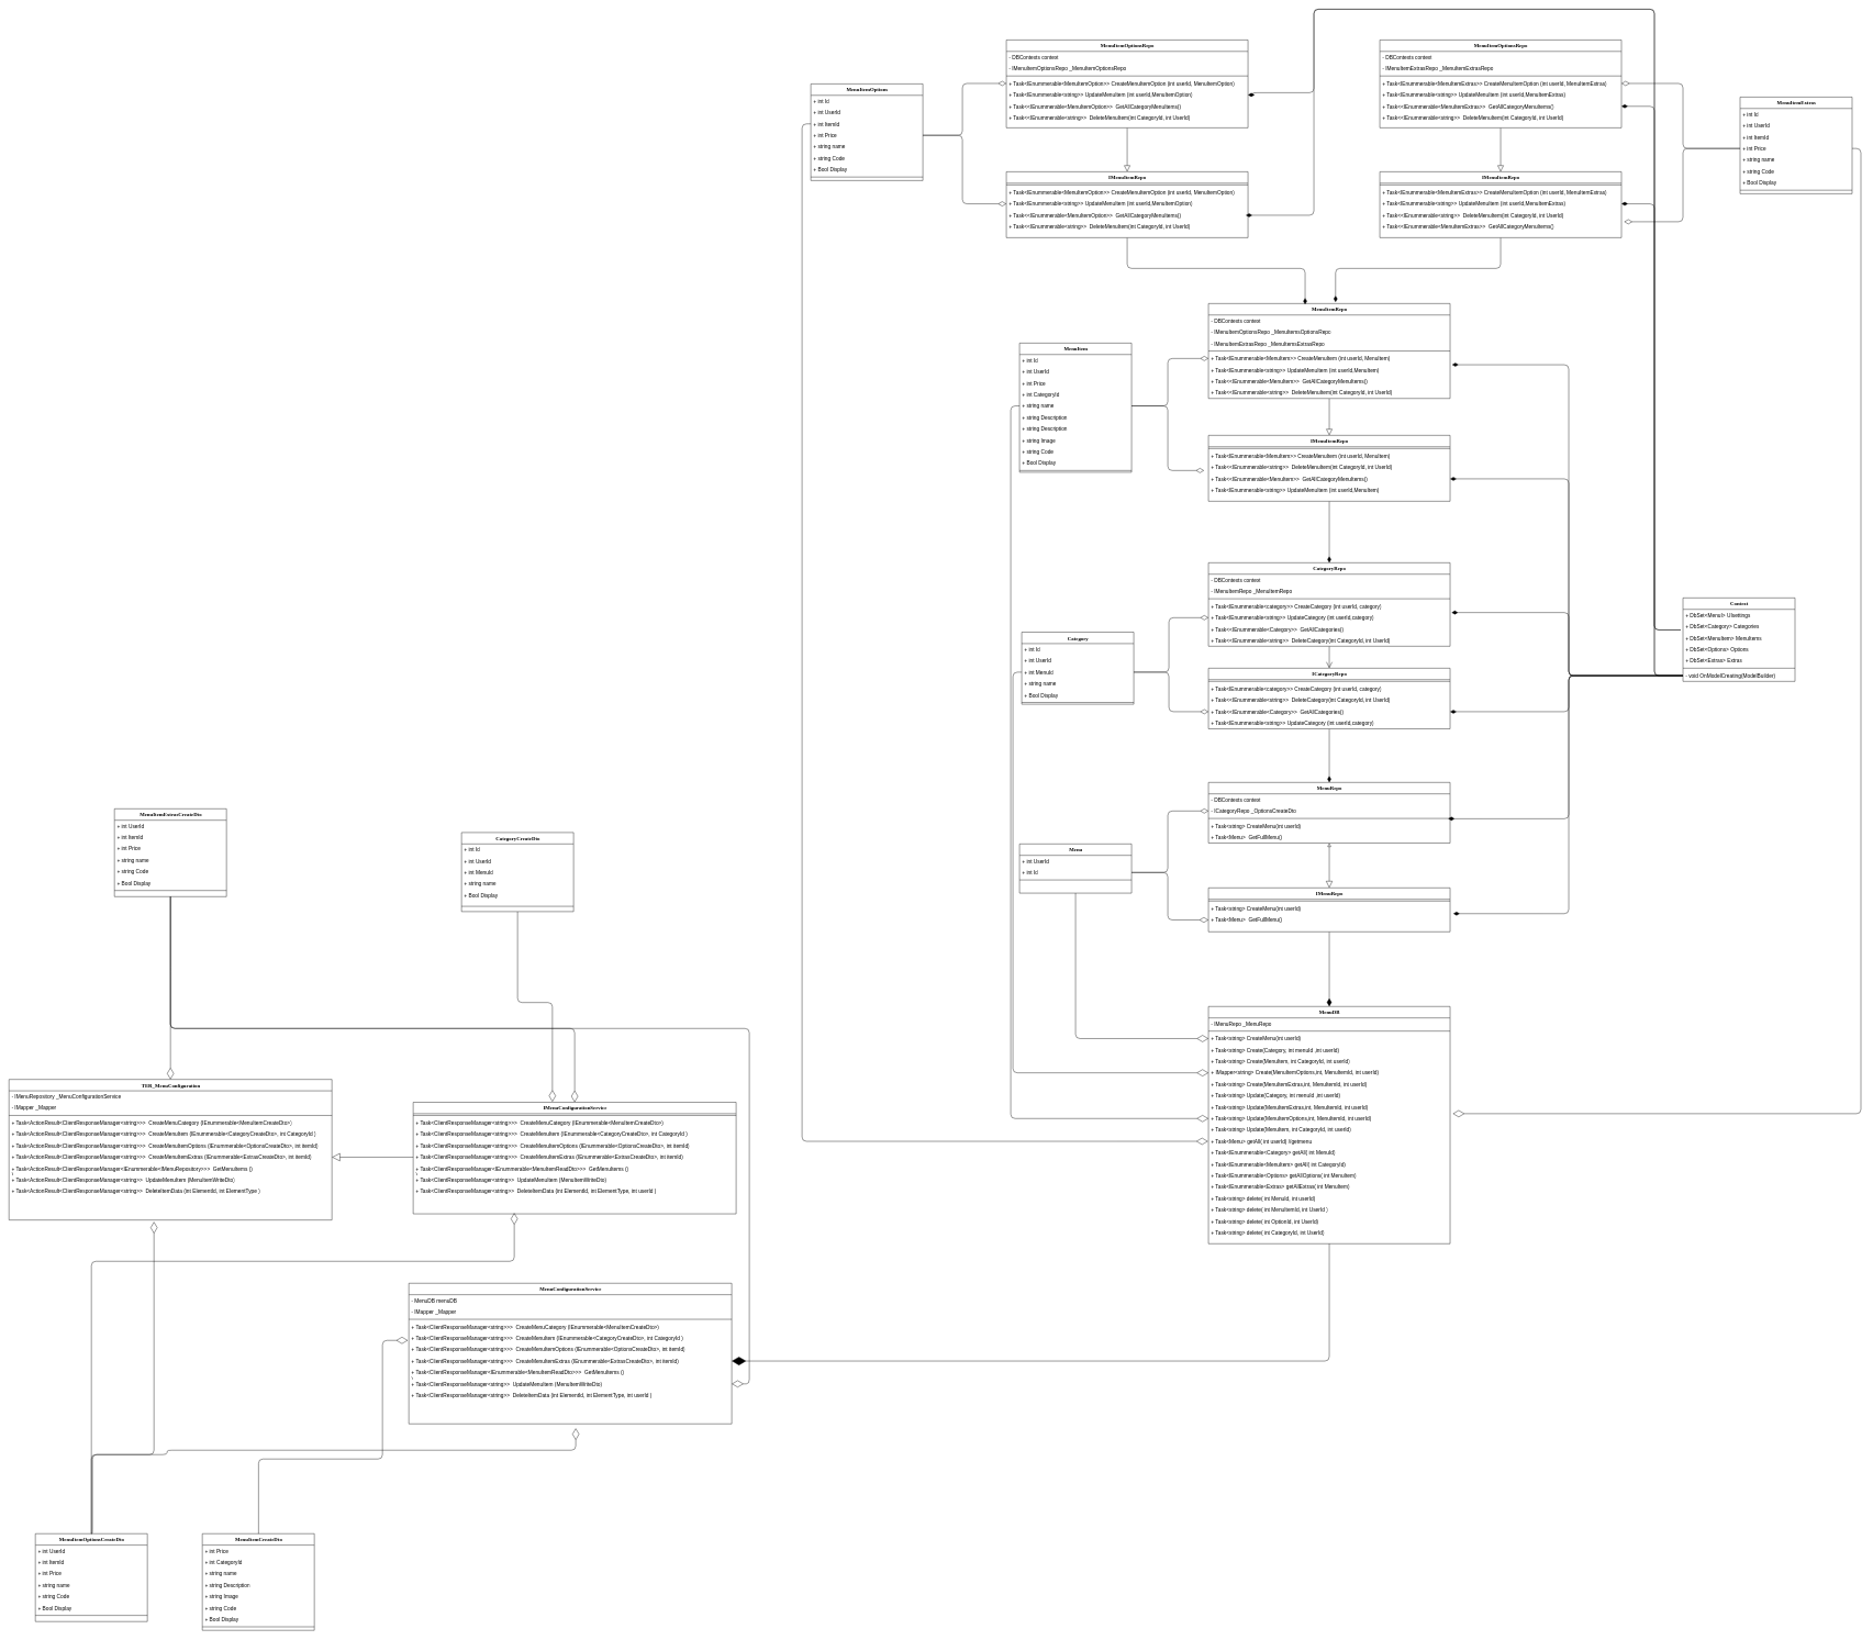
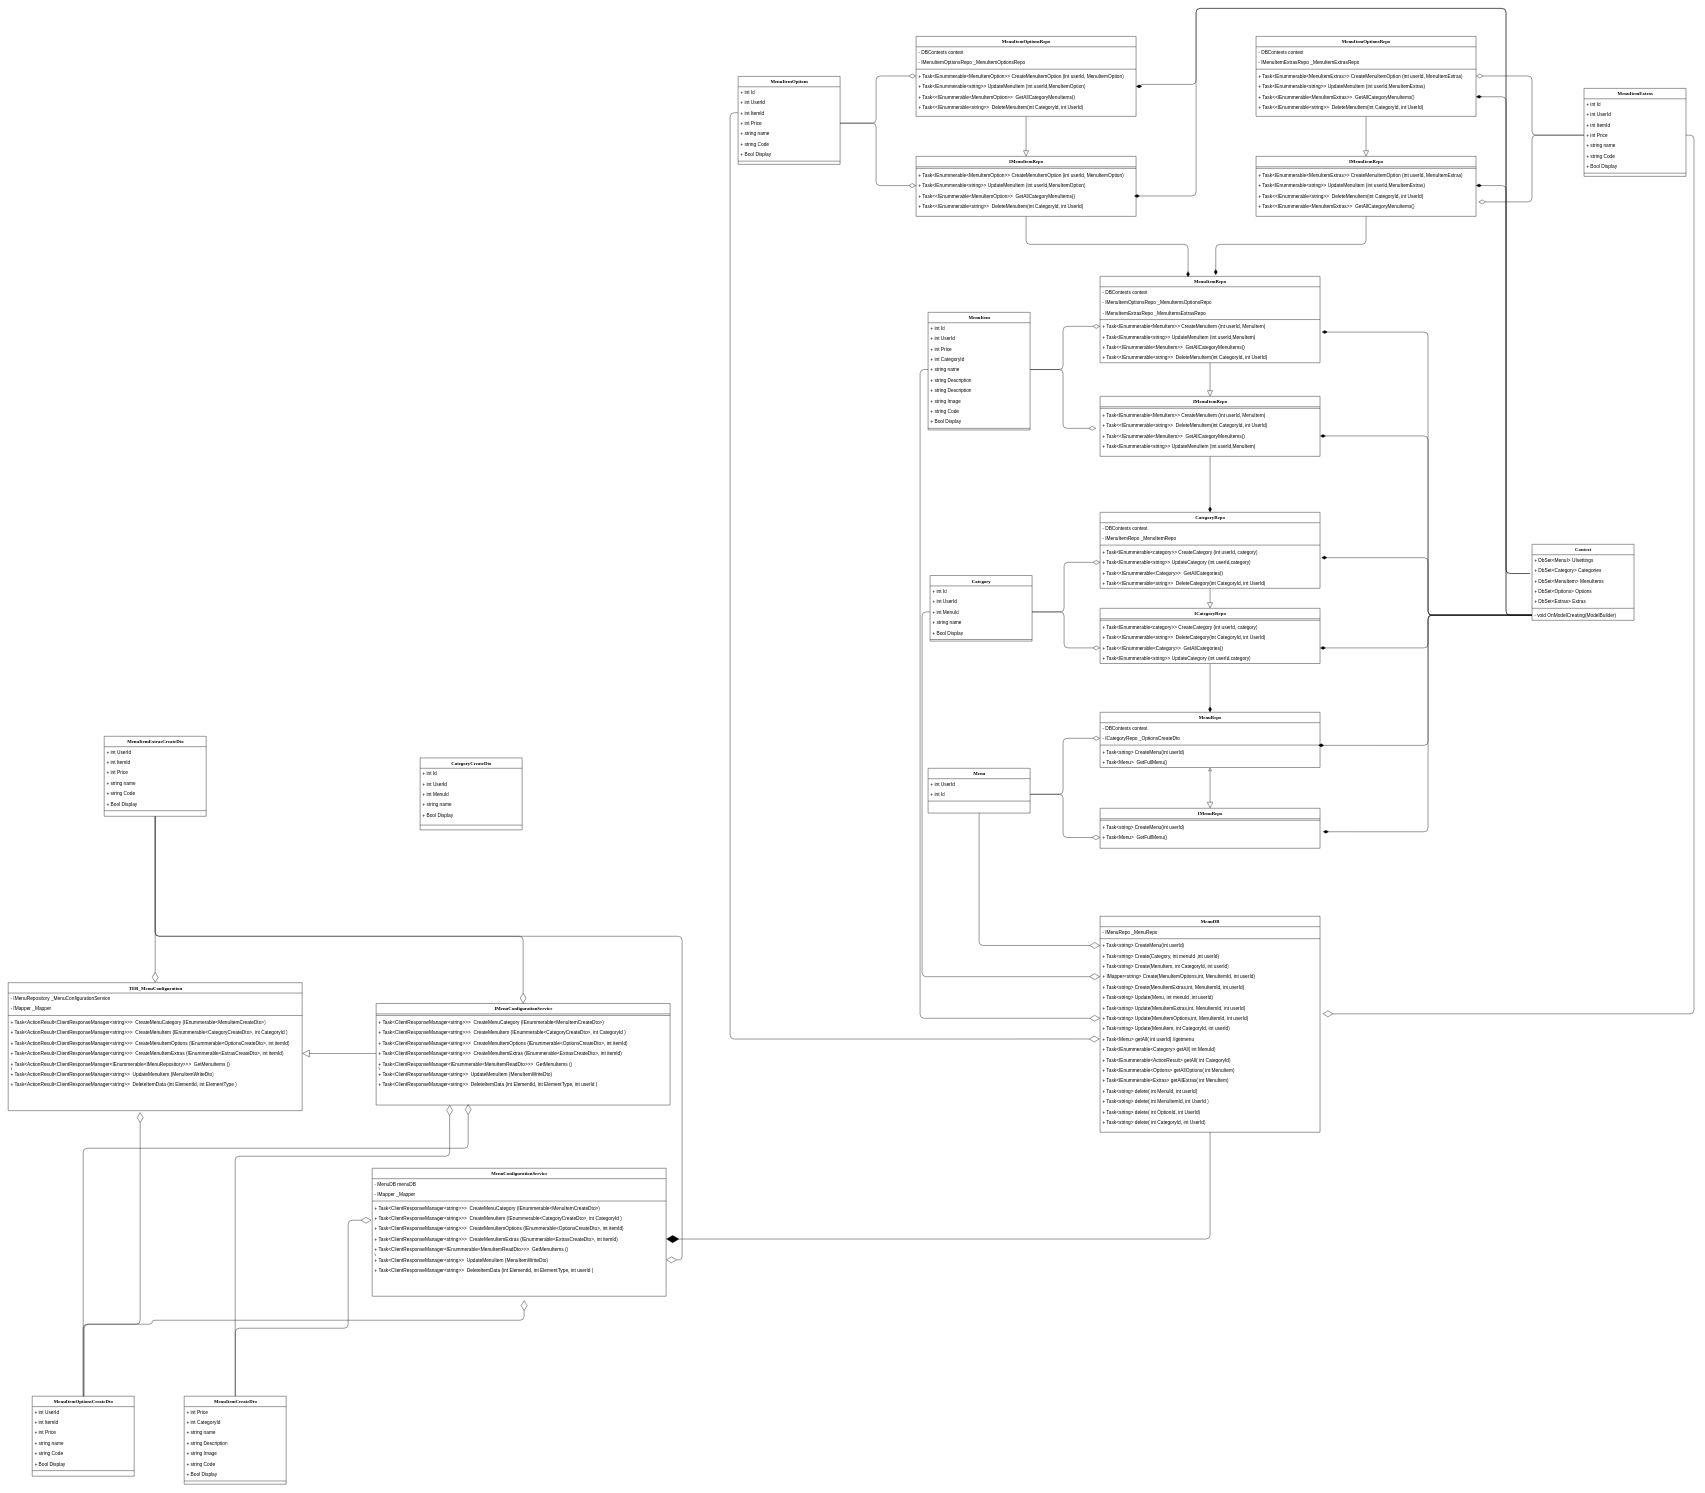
- <mxCell id="42" style="edgeStyle=orthogonalEdgeStyle;rounded=0;orthogonalLoop=1;jettySize=auto;html=1;exitX=0.5;exitY=1;exitDx=0;exitDy=0;entryX=0.5;entryY=0;entryDx=0;entryDy=0;endArrow=open;endFill=0;endSize=12;" edge="1" parent="1" source="43" target="36"><mxGeometry relative="1" as="geometry" /></mxCell>
+ <mxCell id="42" style="edgeStyle=orthogonalEdgeStyle;rounded=0;orthogonalLoop=1;jettySize=auto;html=1;exitX=0.5;exitY=1;exitDx=0;exitDy=0;entryX=0.5;entryY=0;entryDx=0;entryDy=0;endArrow=block;endFill=0;endSize=12;" edge="1" parent="1" source="43" target="36"><mxGeometry relative="1" as="geometry" /></mxCell>
- <mxCell id="16" style="edgeStyle=orthogonalEdgeStyle;rounded=1;orthogonalLoop=1;jettySize=auto;html=1;exitX=0.5;exitY=1;exitDx=0;exitDy=0;entryX=0.5;entryY=0;entryDx=0;entryDy=0;startArrow=none;startFill=0;startSize=13;endArrow=diamondThin;endFill=1;endSize=16;" edge="1" parent="1" source="17" target="162"><mxGeometry relative="1" as="geometry" /></mxCell>
- <mxCell id="241" style="edgeStyle=orthogonalEdgeStyle;rounded=1;orthogonalLoop=1;jettySize=auto;html=1;exitX=0.5;exitY=1;exitDx=0;exitDy=0;entryX=0.431;entryY=-0.004;entryDx=0;entryDy=0;entryPerimeter=0;startArrow=none;startFill=0;startSize=13;endArrow=diamondThin;endFill=0;endSize=24;" edge="1" parent="1" source="242" target="183"><mxGeometry relative="1" as="geometry" /></mxCell>
- <mxCell id="170" value="+ Task&amp;lt;string&amp;gt; Update(Category, int menuId ,int userId)" style="text;html=1;strokeColor=none;fillColor=none;align=left;verticalAlign=top;spacingLeft=4;spacingRight=4;whiteSpace=wrap;overflow=hidden;rotatable=0;points=[[0,0.5],[1,0.5]];portConstraint=eastwest;" vertex="1" parent="162"><mxGeometry y="190" width="550" height="26" as="geometry" /></mxCell>
+ <mxCell id="170" value="+ Task&amp;lt;string&amp;gt; Update(Menu, int menuId ,int userId)" style="text;html=1;strokeColor=none;fillColor=none;align=left;verticalAlign=top;spacingLeft=4;spacingRight=4;whiteSpace=wrap;overflow=hidden;rotatable=0;points=[[0,0.5],[1,0.5]];portConstraint=eastwest;" vertex="1" parent="162"><mxGeometry y="190" width="550" height="26" as="geometry" /></mxCell>
- <mxCell id="176" value="+ Task&amp;lt;IEnummerable&amp;lt;MenuItem&amp;gt; getAll( int CategoryId)" style="text;html=1;strokeColor=none;fillColor=none;align=left;verticalAlign=top;spacingLeft=4;spacingRight=4;whiteSpace=wrap;overflow=hidden;rotatable=0;points=[[0,0.5],[1,0.5]];portConstraint=eastwest;" vertex="1" parent="162"><mxGeometry y="346" width="550" height="26" as="geometry" /></mxCell>
+ <mxCell id="176" value="+ Task&amp;lt;IEnummerable&amp;lt;ActionResult&amp;gt; getAll( int CategoryId)" style="text;html=1;strokeColor=none;fillColor=none;align=left;verticalAlign=top;spacingLeft=4;spacingRight=4;whiteSpace=wrap;overflow=hidden;rotatable=0;points=[[0,0.5],[1,0.5]];portConstraint=eastwest;" vertex="1" parent="162"><mxGeometry y="346" width="550" height="26" as="geometry" /></mxCell>
+ <mxCell id="218" style="edgeStyle=orthogonalEdgeStyle;rounded=1;orthogonalLoop=1;jettySize=auto;html=1;exitX=0.5;exitY=0;exitDx=0;exitDy=0;entryX=0.25;entryY=1;entryDx=0;entryDy=0;startArrow=none;startFill=0;startSize=13;endArrow=diamondThin;endFill=0;endSize=24;" edge="1" parent="1" source="208" target="183"><mxGeometry relative="1" as="geometry"><Array as="points"><mxPoint x="588" y="2890" /><mxPoint x="1124" y="2890" /></Array></mxGeometry></mxCell>
